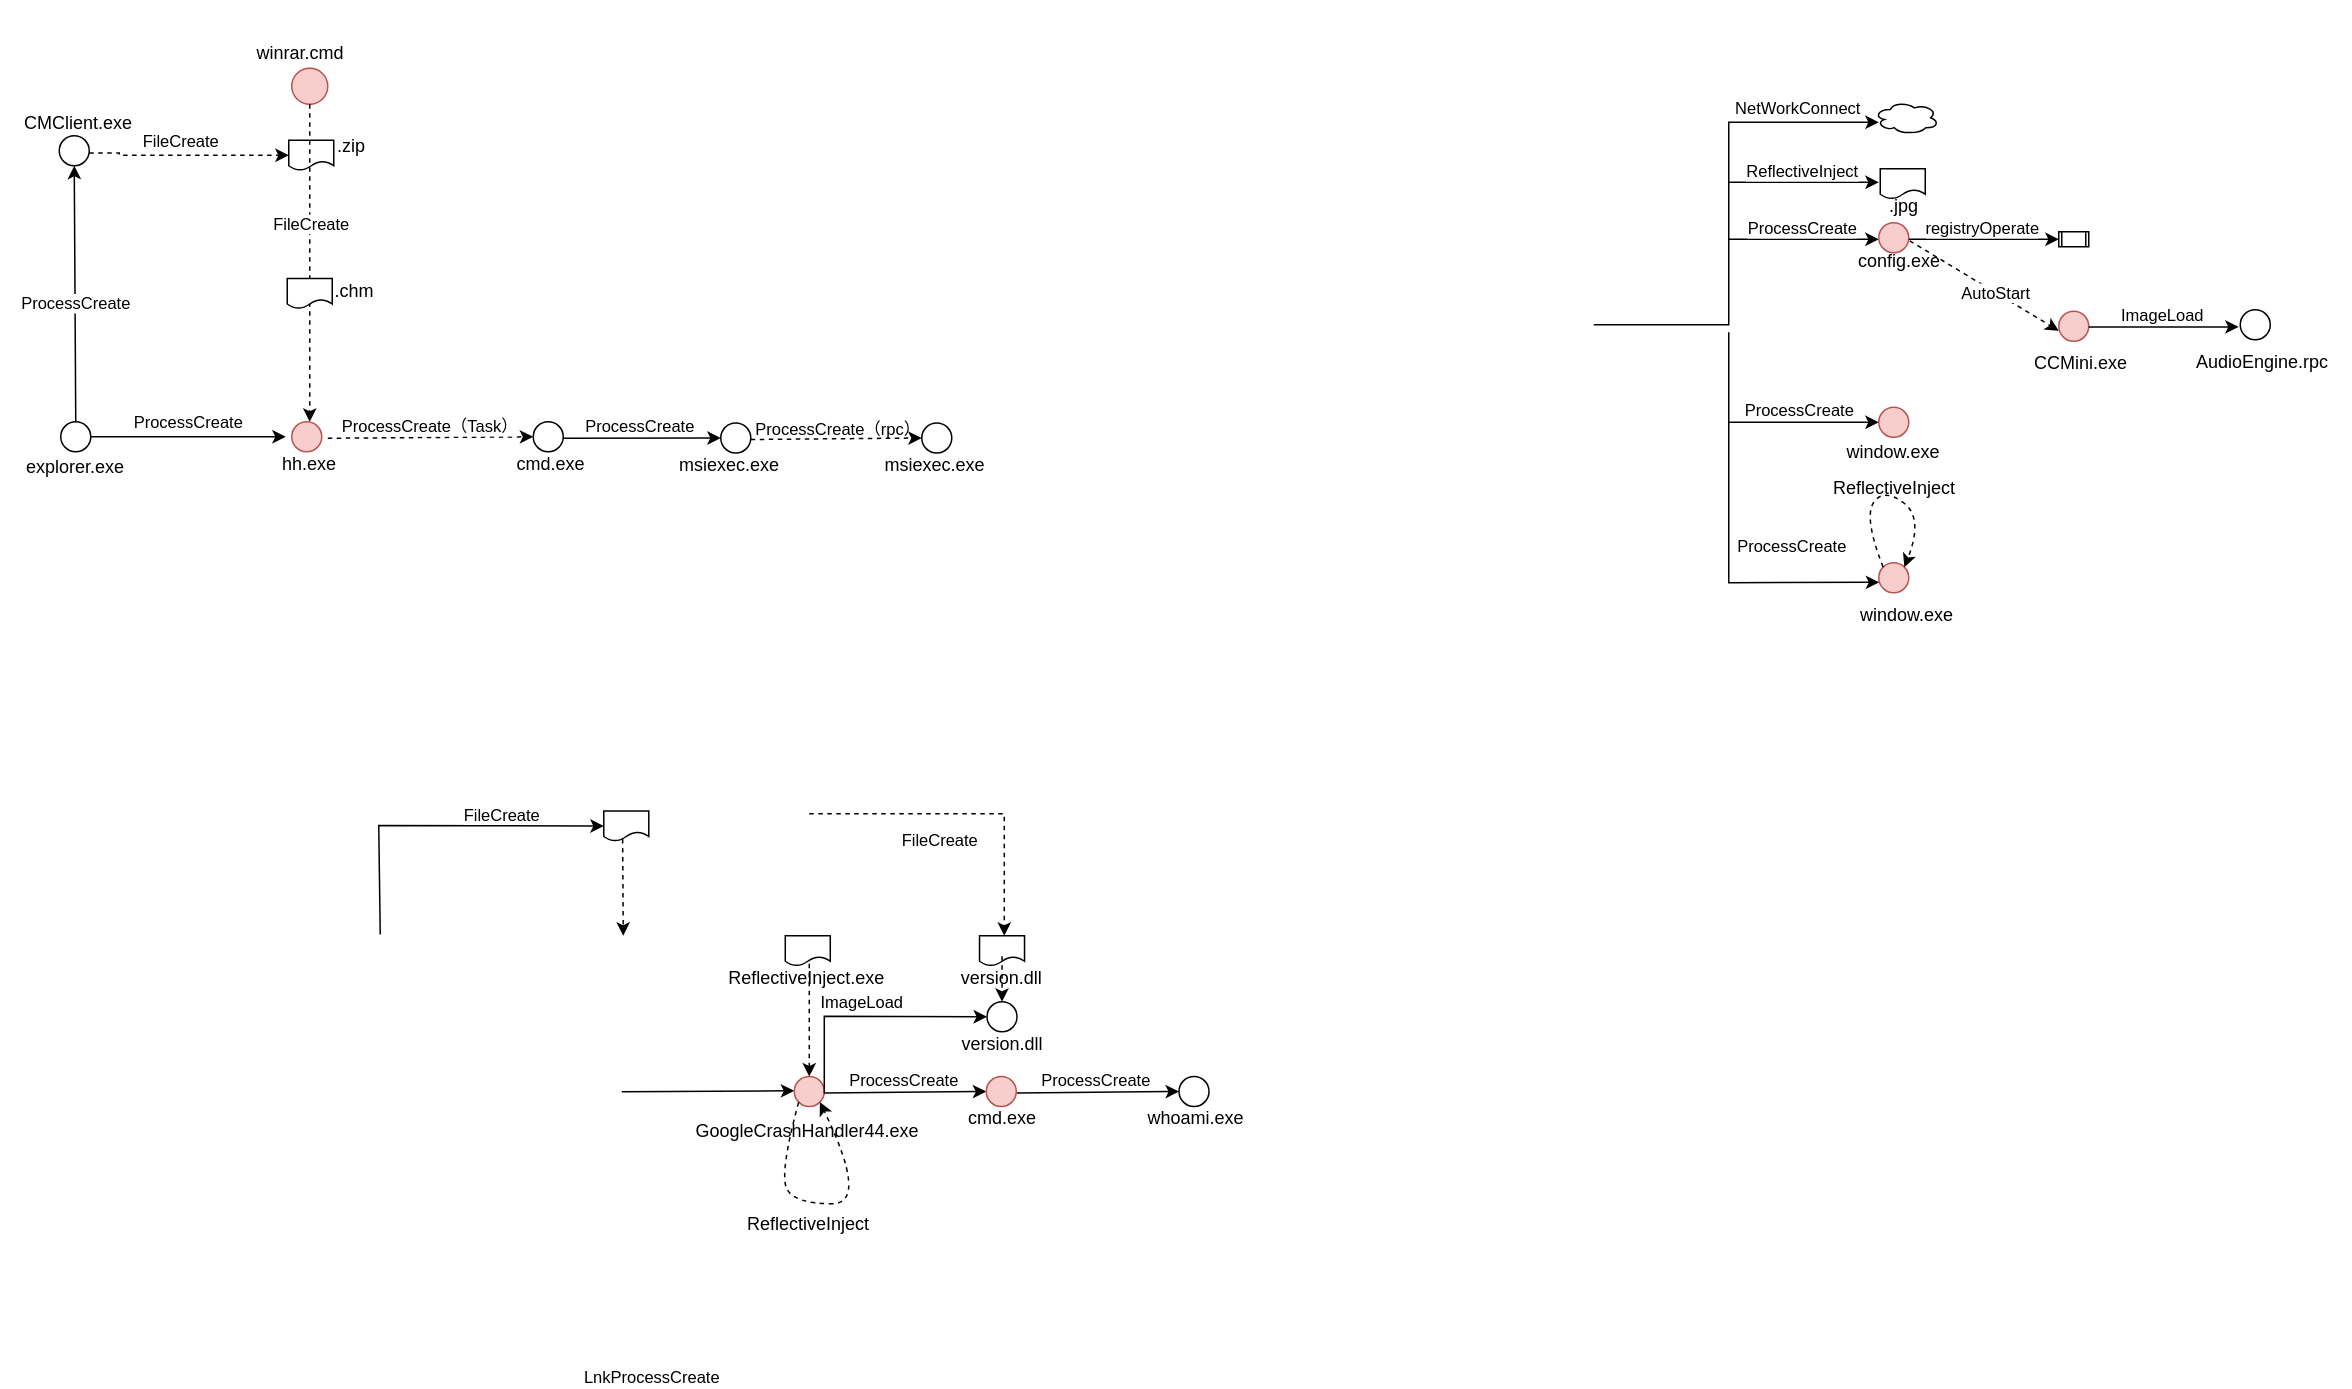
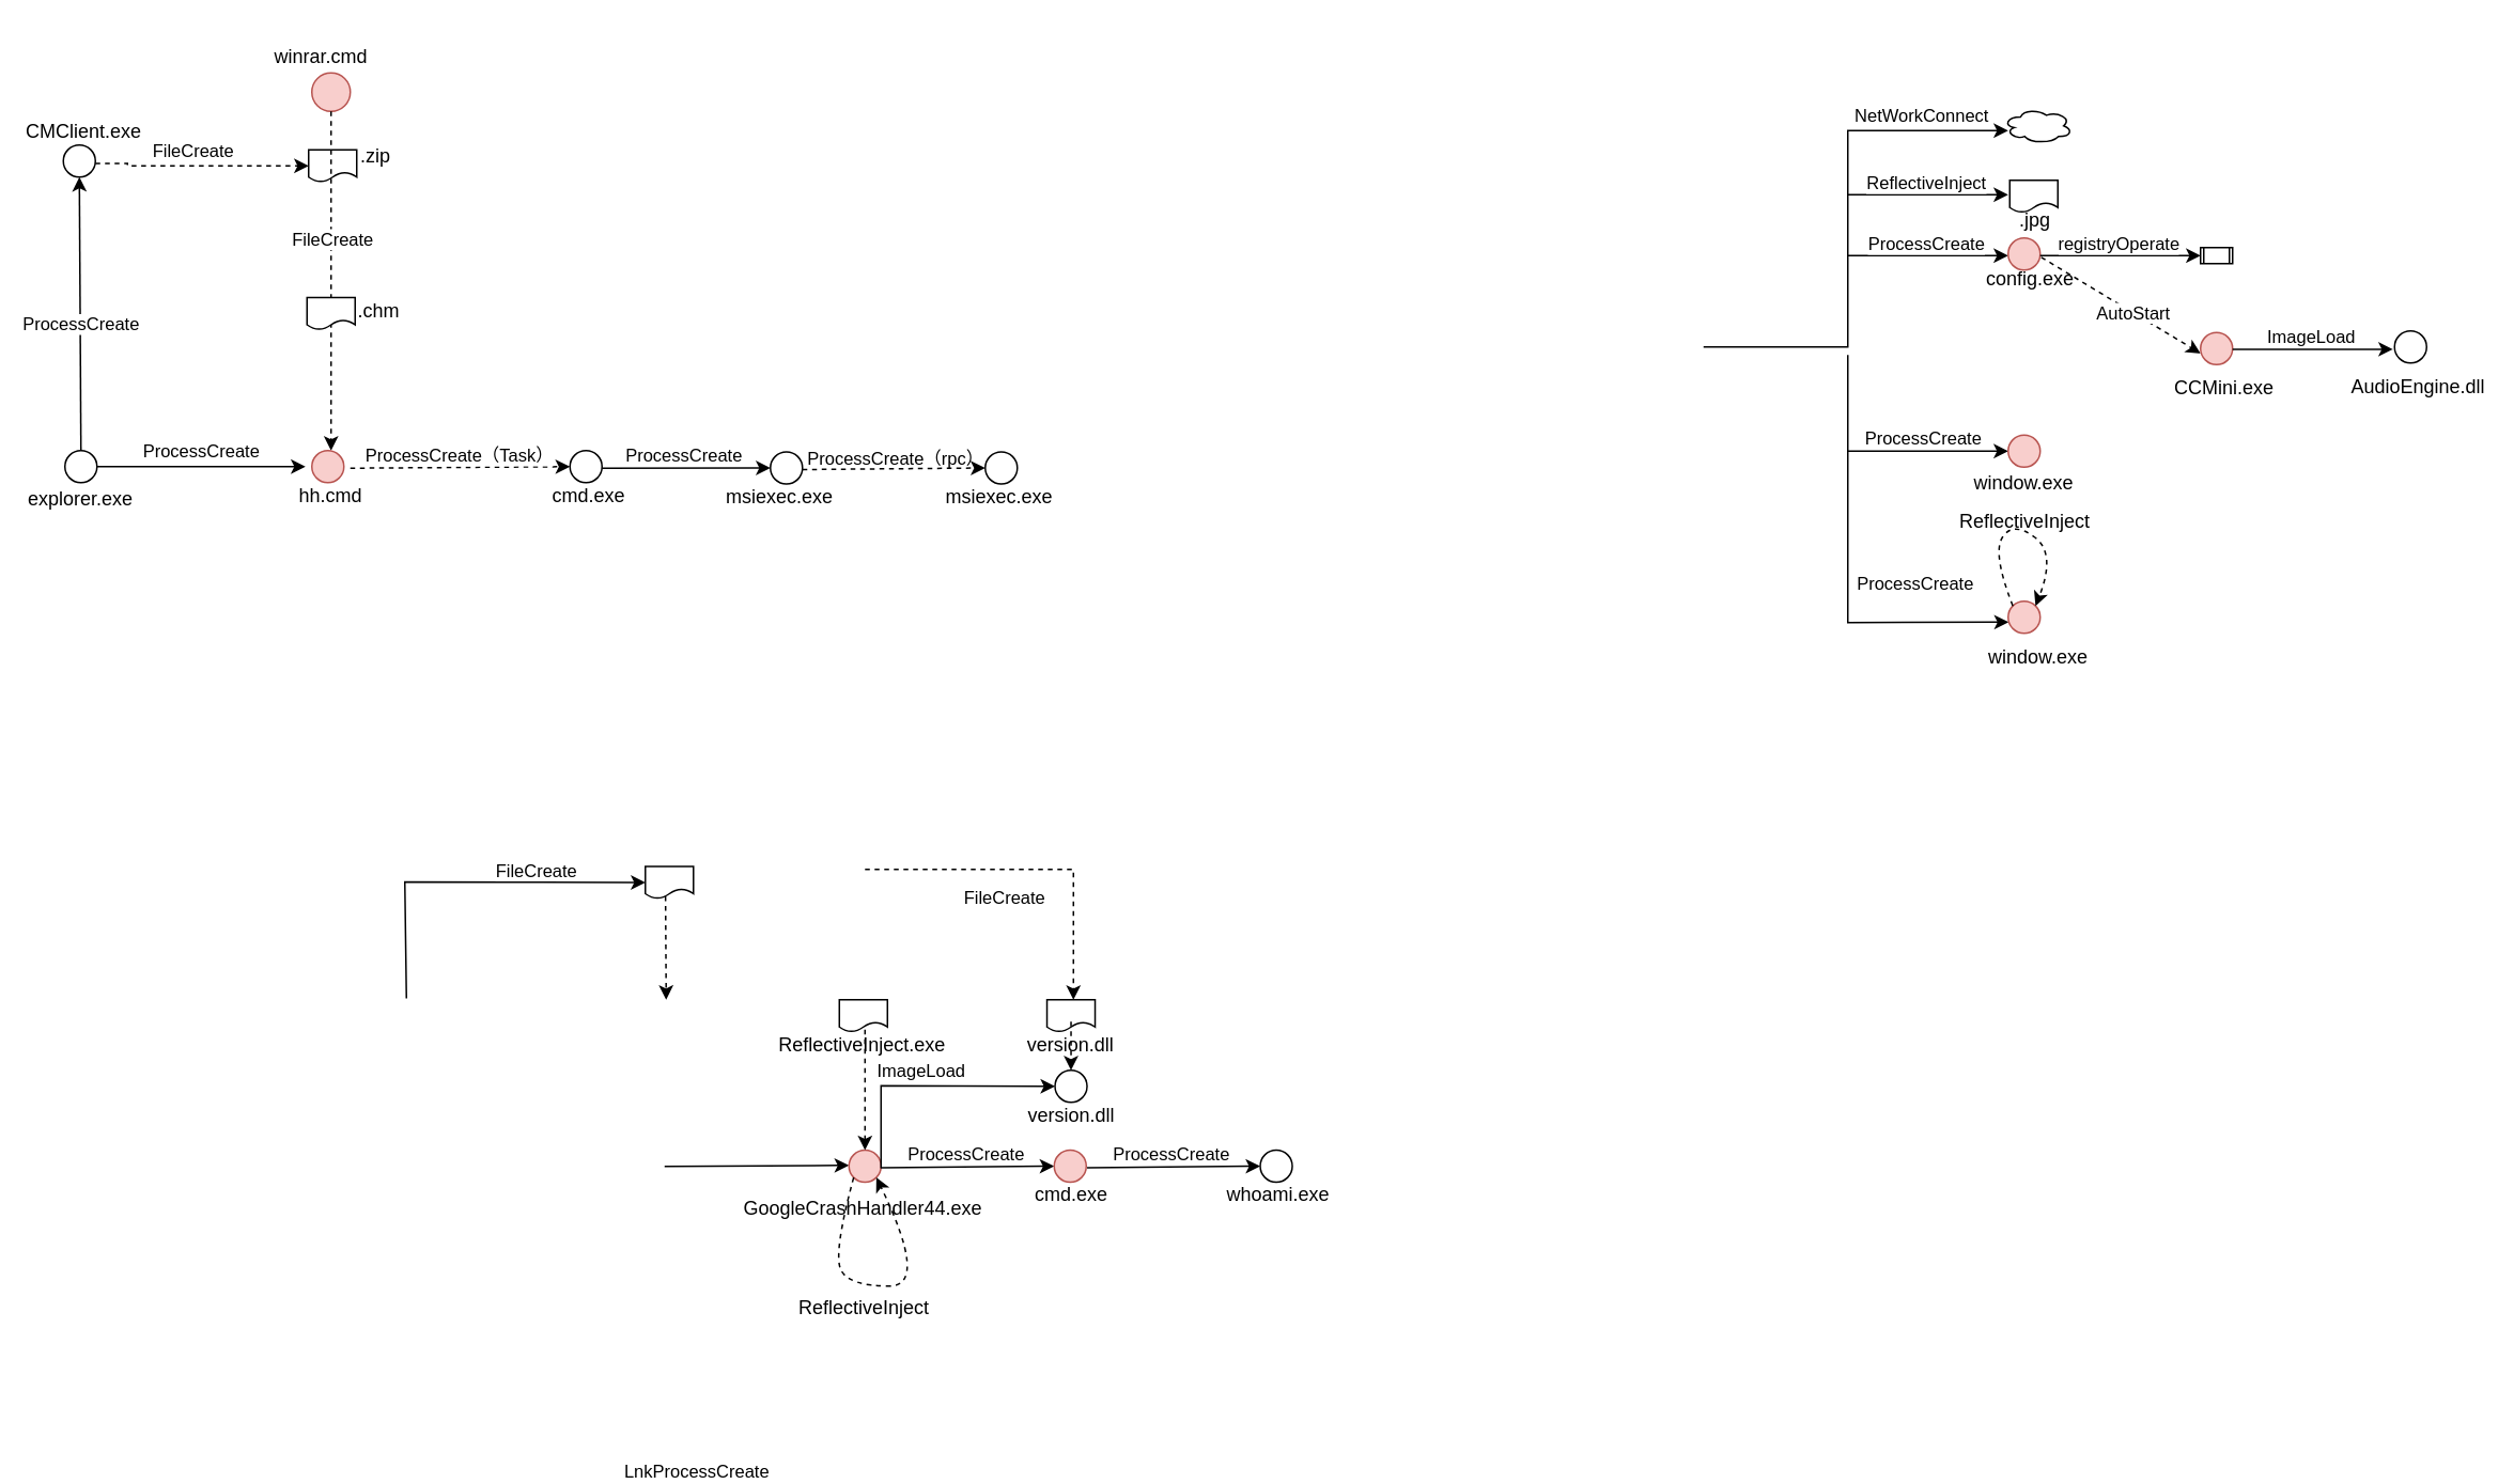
- <mxCell id="43" value="AudioEngine.rpc" style="text;strokeColor=none;align=center;fillColor=none;html=1;verticalAlign=middle;whiteSpace=wrap;rounded=0;" vertex="1" parent="1"><mxGeometry x="1470" y="226" width="76" height="30" as="geometry" /></mxCell>
+ <mxCell id="43" value="AudioEngine.dll" style="text;strokeColor=none;align=center;fillColor=none;html=1;verticalAlign=middle;whiteSpace=wrap;rounded=0;" vertex="1" parent="1"><mxGeometry x="1470" y="226" width="76" height="30" as="geometry" /></mxCell>
- <mxCell id="93" value="hh.exe" style="text;strokeColor=none;align=center;fillColor=none;html=1;verticalAlign=middle;whiteSpace=wrap;rounded=0;" vertex="1" parent="1"><mxGeometry x="176" y="293.67" width="60" height="30" as="geometry" /></mxCell>
+ <mxCell id="93" value="hh.cmd" style="text;strokeColor=none;align=center;fillColor=none;html=1;verticalAlign=middle;whiteSpace=wrap;rounded=0;" vertex="1" parent="1"><mxGeometry x="176" y="293.67" width="60" height="30" as="geometry" /></mxCell>
